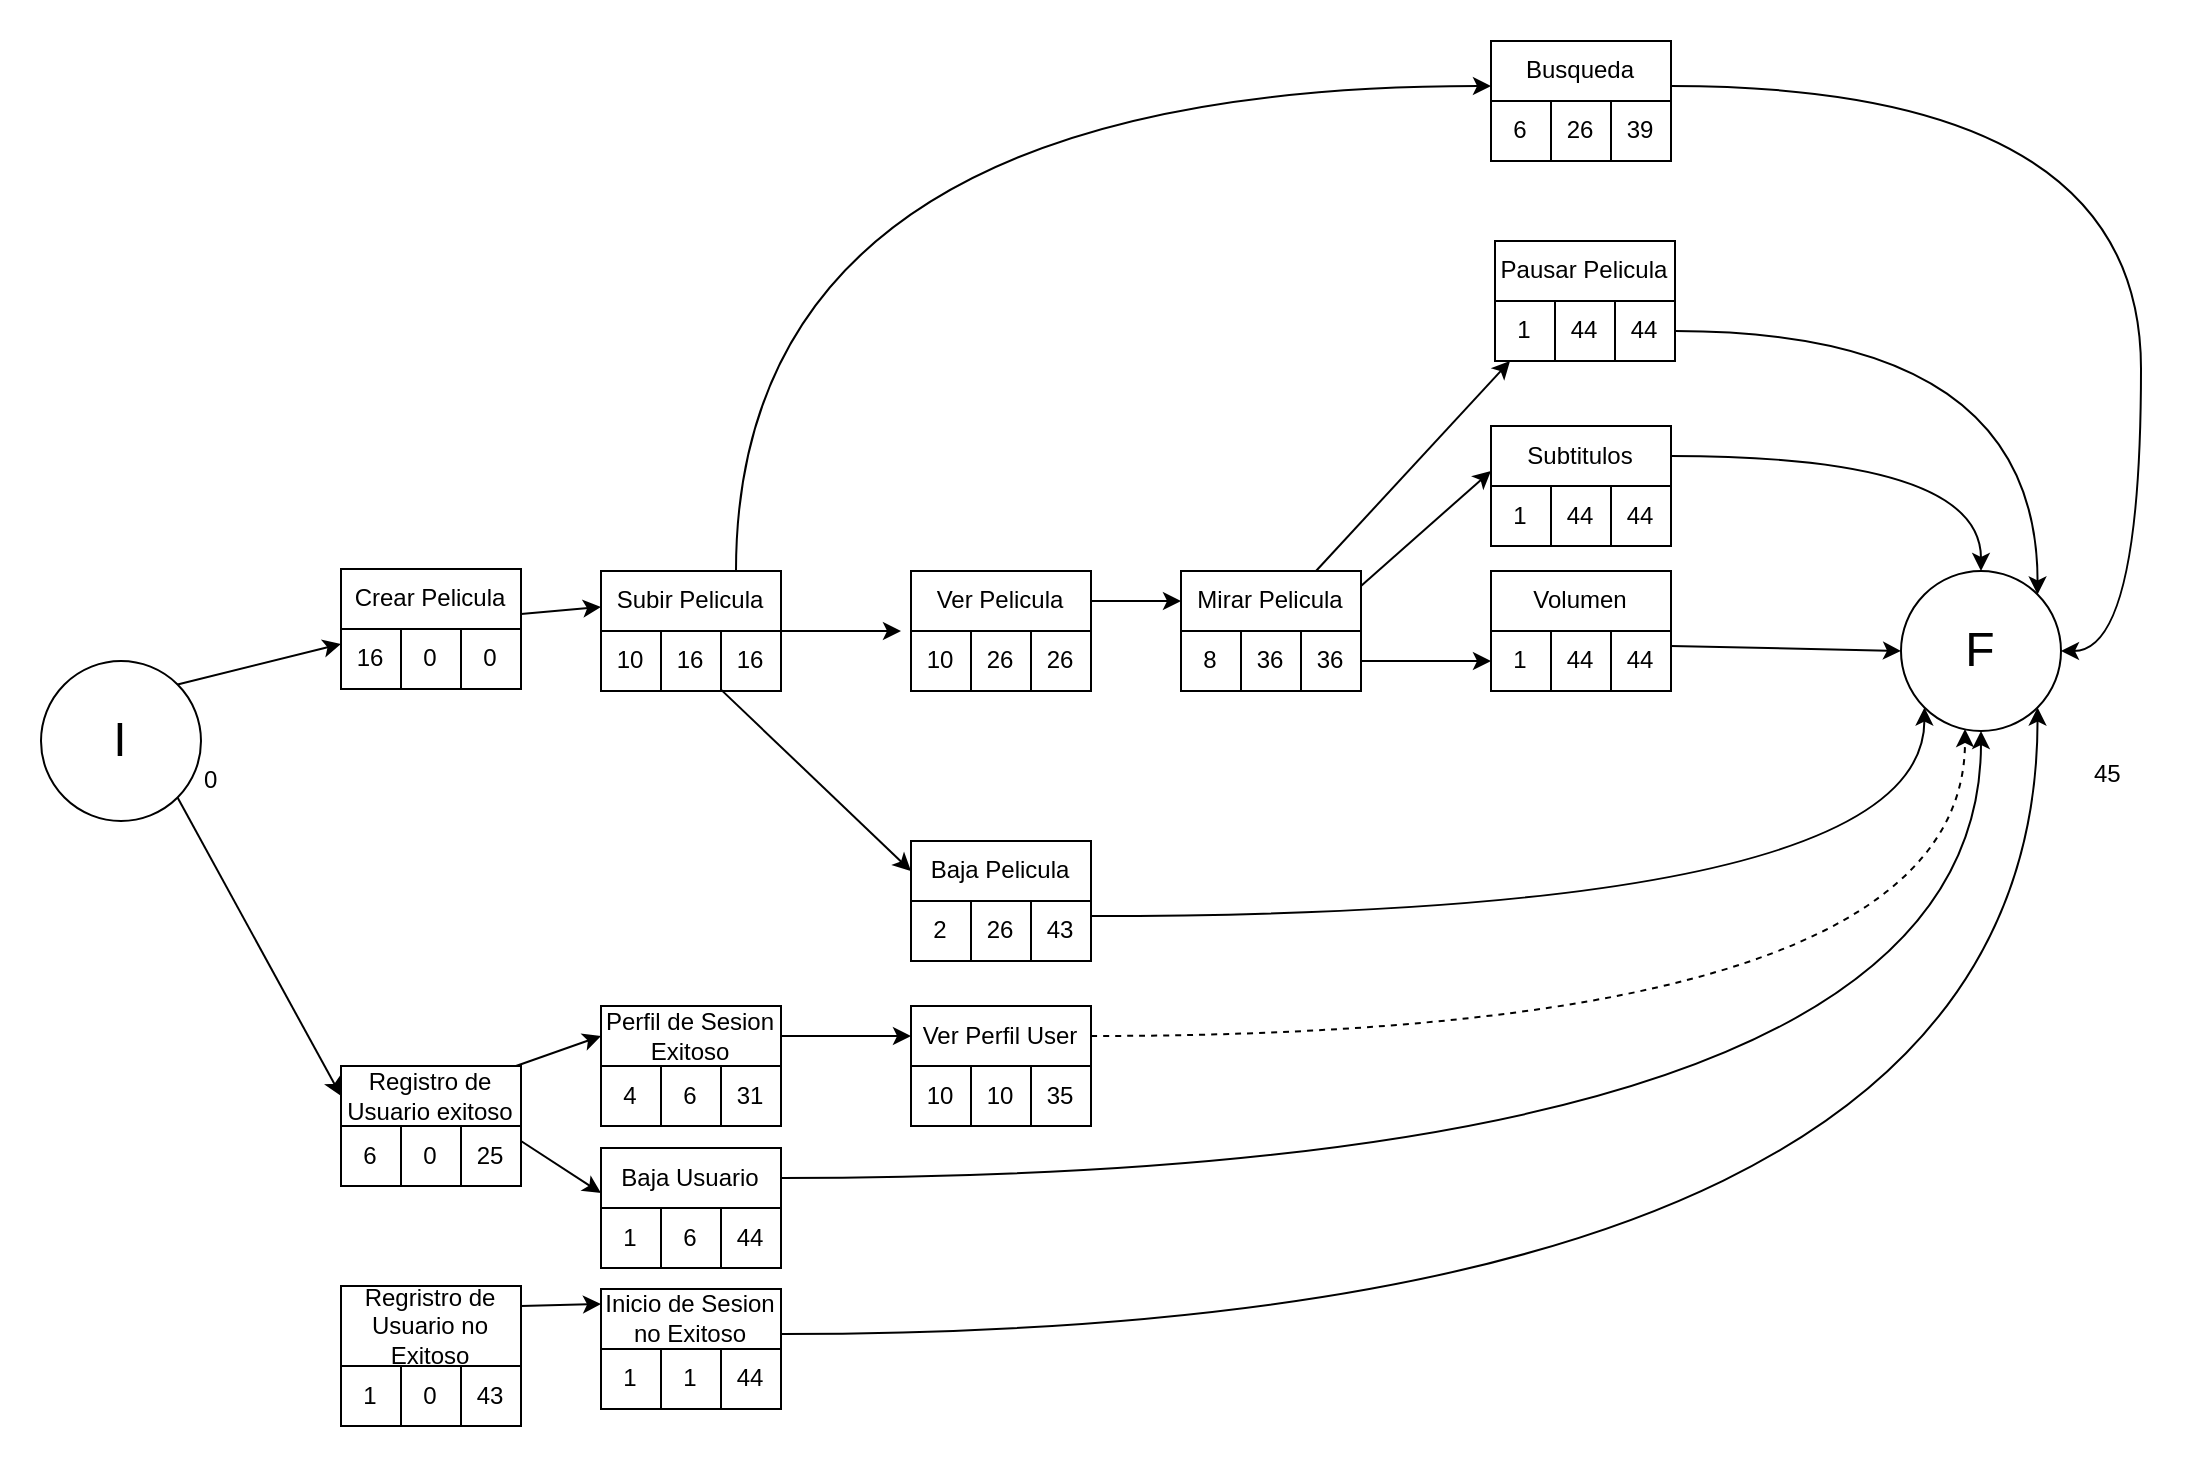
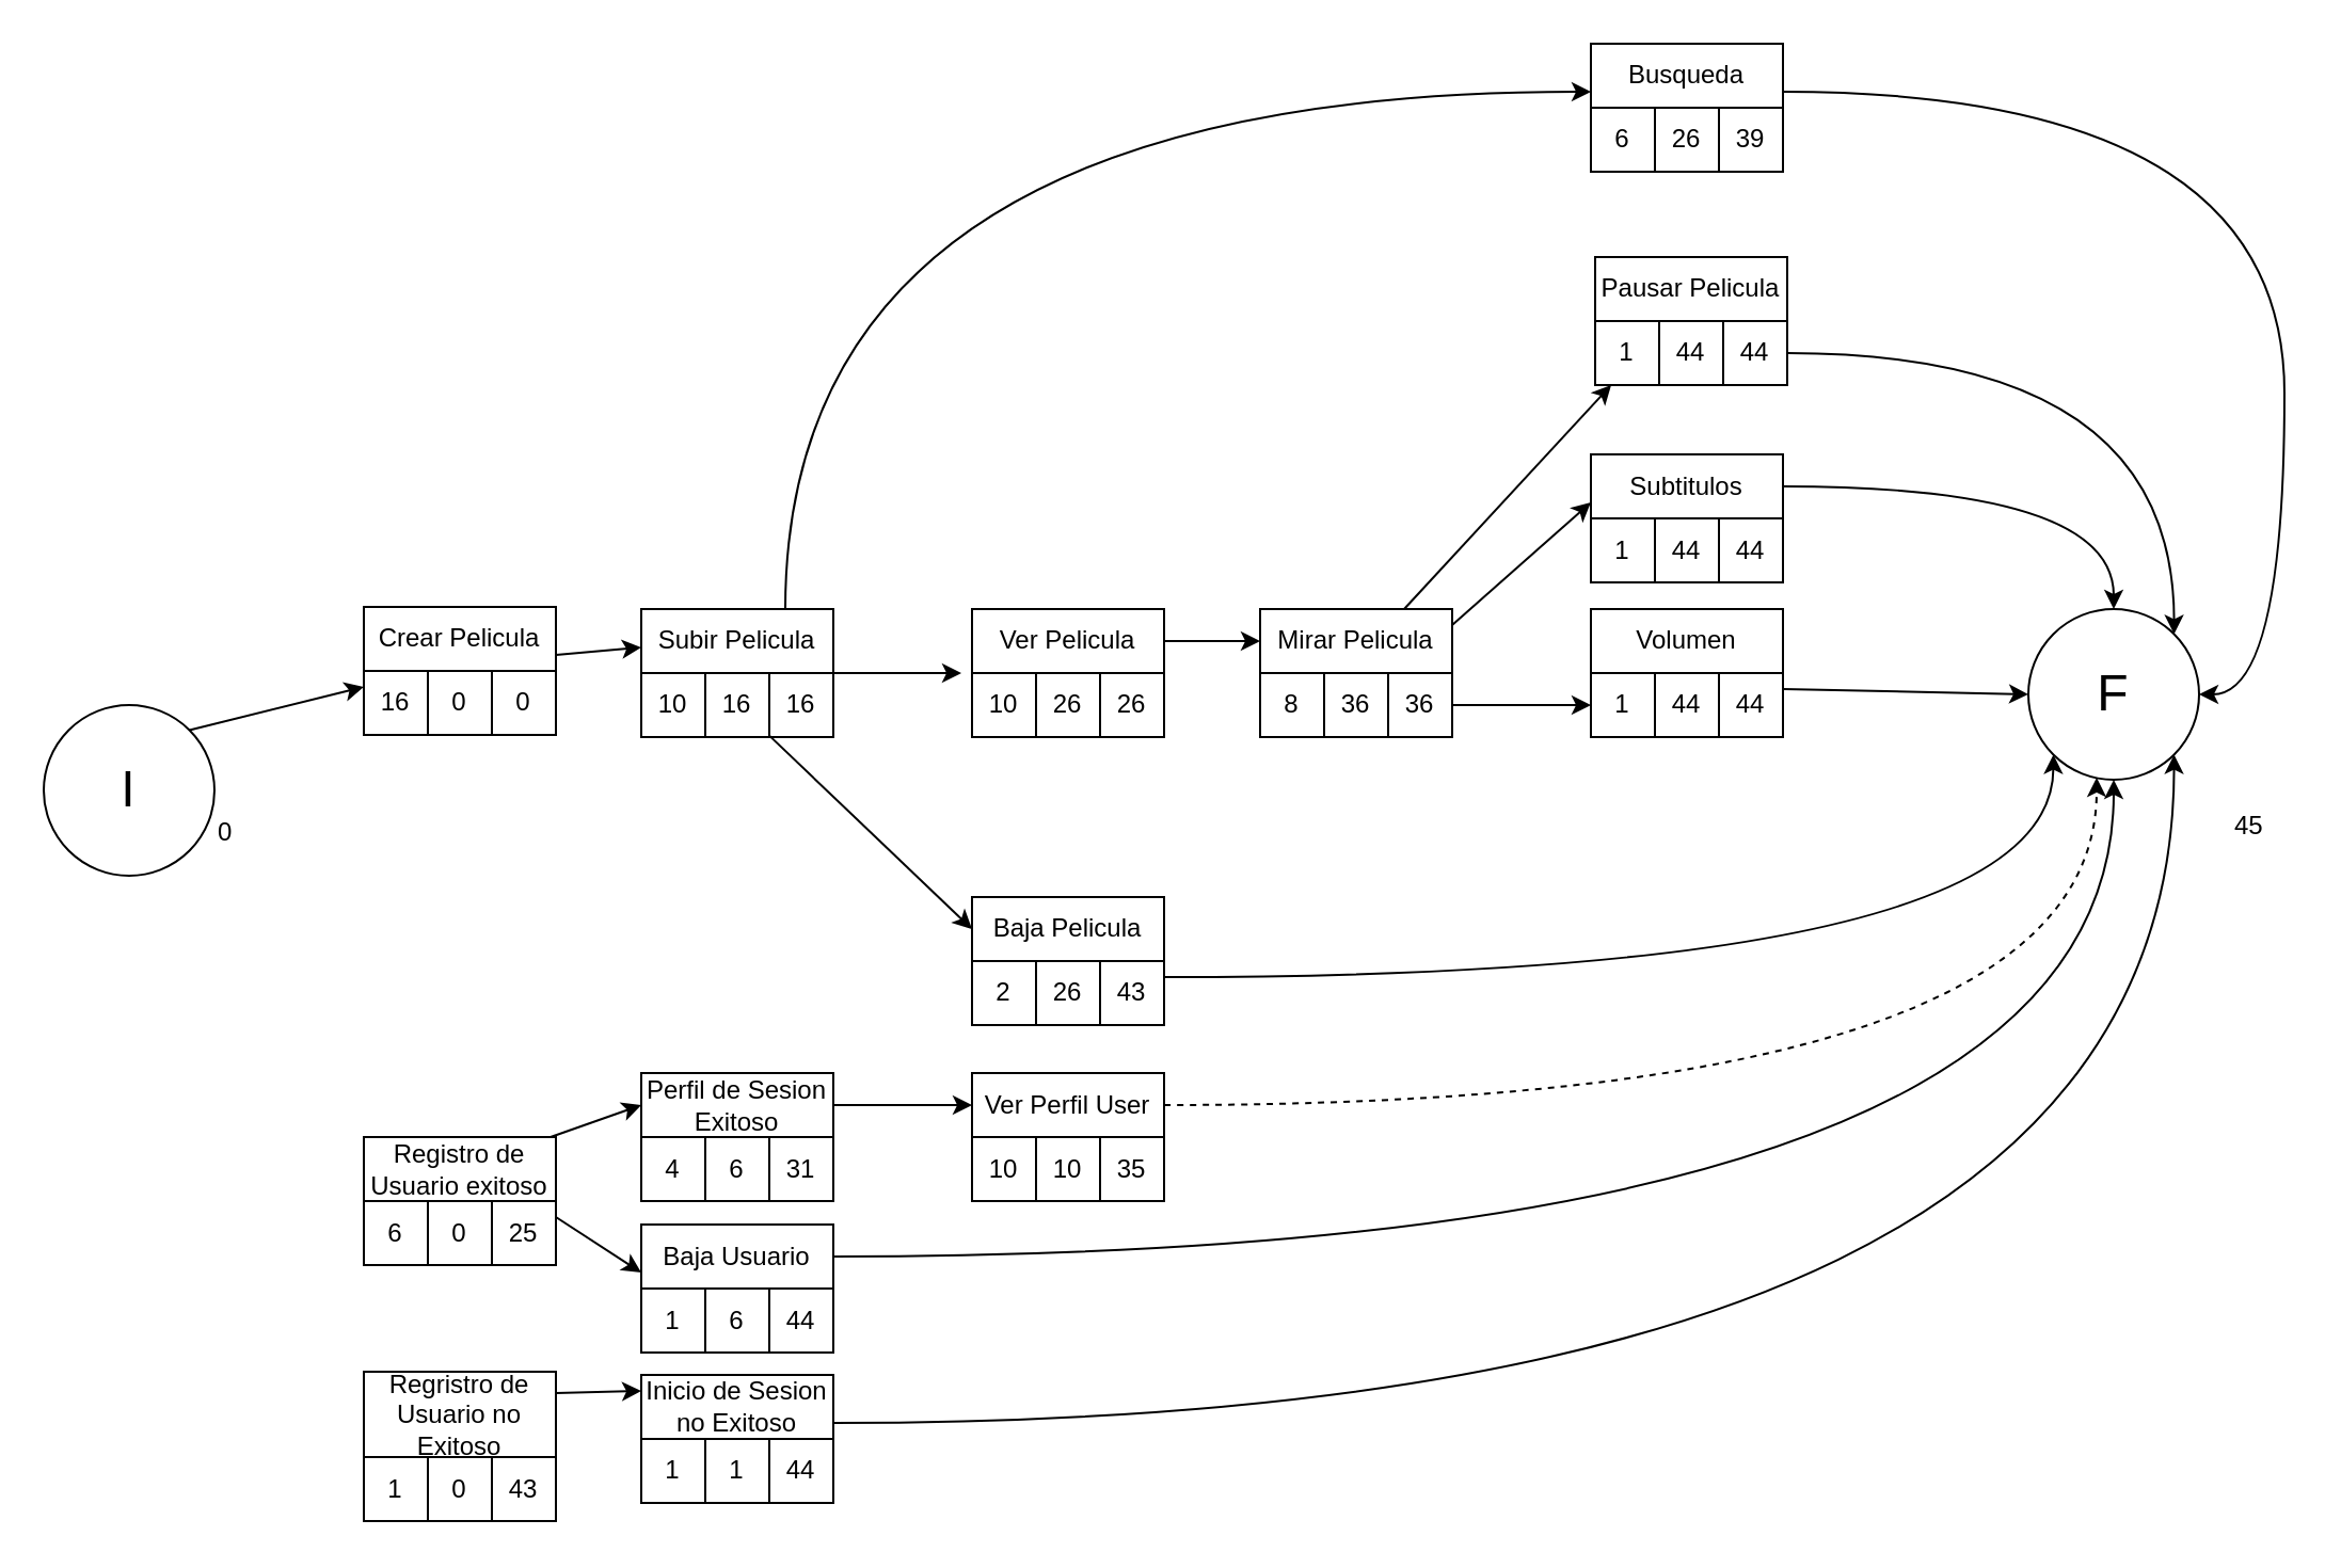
- <mxCell id="3" style="edgeStyle=none;rounded=0;orthogonalLoop=1;jettySize=auto;html=1;exitX=1;exitY=1;exitDx=0;exitDy=0;entryX=0;entryY=0.5;entryDx=0;entryDy=0;" parent="1" source="4" target="26" edge="1"><mxGeometry relative="1" as="geometry" /></mxCell>
